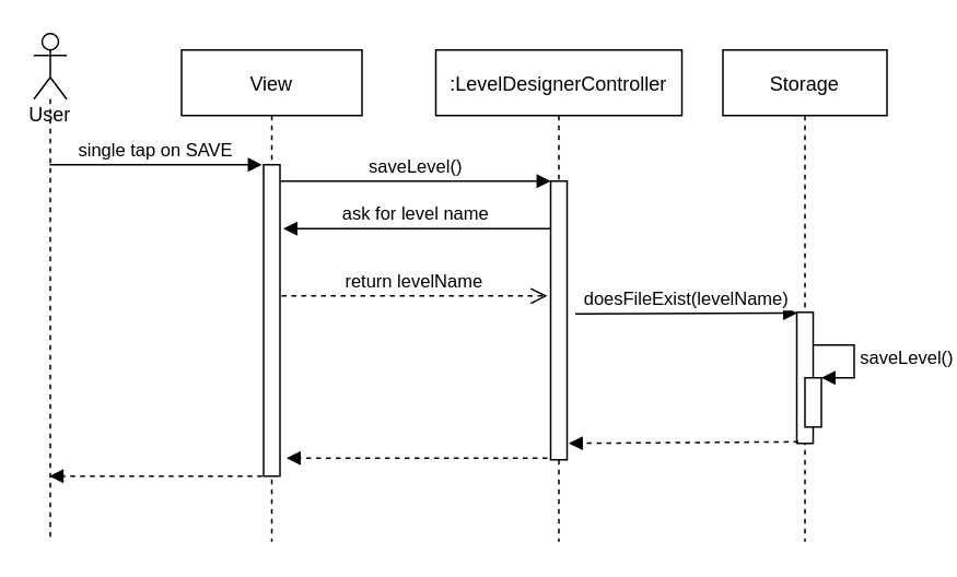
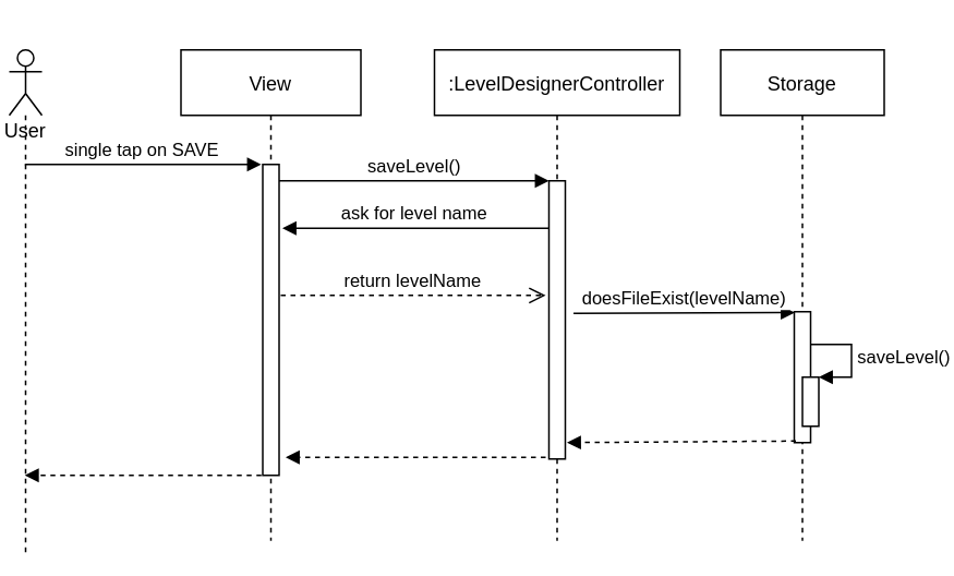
- <mxCell id="17" value="User" style="shape=umlLifeline;participant=umlActor;perimeter=lifelinePerimeter;whiteSpace=wrap;html=1;container=1;collapsible=0;recursiveResize=0;verticalAlign=top;spacingTop=36;outlineConnect=0;" parent="1" vertex="1"><mxGeometry x="20" y="20" width="20" height="310" as="geometry" /></mxCell>
+ <mxCell id="17" value="User" style="shape=umlLifeline;participant=umlActor;perimeter=lifelinePerimeter;whiteSpace=wrap;html=1;container=1;collapsible=0;recursiveResize=0;verticalAlign=top;spacingTop=36;outlineConnect=0;" parent="1" vertex="1"><mxGeometry x="5" y="30" width="20" height="310" as="geometry" /></mxCell>
